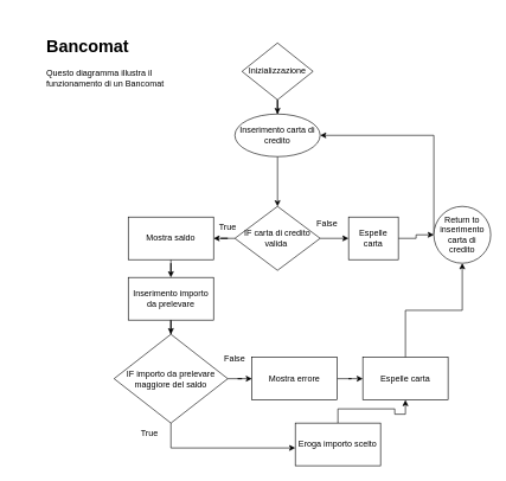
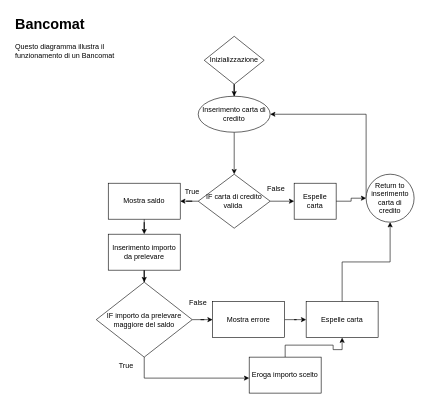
- <mxCell id="6" value="&lt;h1&gt;Bancomat&lt;/h1&gt;&lt;p&gt;Questo diagramma illustra il funzionamento di un Bancomat&lt;/p&gt;" style="text;html=1;strokeColor=none;fillColor=none;spacing=5;spacingTop=-20;whiteSpace=wrap;overflow=hidden;rounded=0;" parent="1" vertex="1"><mxGeometry x="60" y="45" width="190" height="120" as="geometry" /></mxCell>
+ <mxCell id="6" value="&lt;h1&gt;Bancomat&lt;/h1&gt;&lt;p&gt;Questo diagramma illustra il funzionamento di un Bancomat&lt;/p&gt;" style="text;html=1;strokeColor=none;fillColor=none;spacing=5;spacingTop=-20;whiteSpace=wrap;overflow=hidden;rounded=0;" parent="1" vertex="1"><mxGeometry x="20" y="20" width="190" height="120" as="geometry" /></mxCell>
